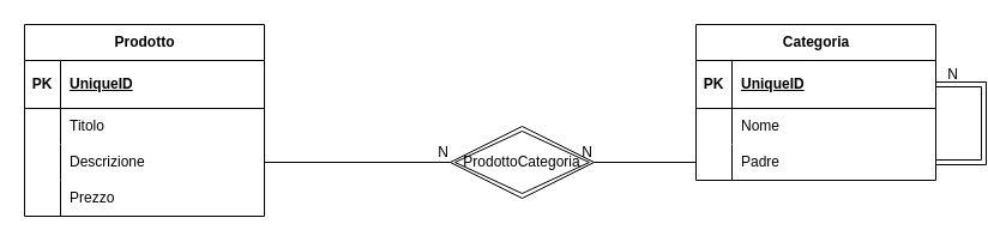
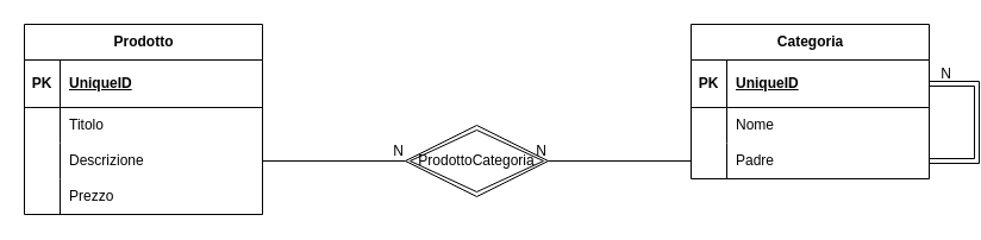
- <mxCell id="27" value="ProdottoCategoria" style="shape=rhombus;double=1;perimeter=rhombusPerimeter;whiteSpace=wrap;html=1;align=center;" vertex="1" parent="1"><mxGeometry x="375" y="105" width="120" height="60" as="geometry" /></mxCell>
+ <mxCell id="27" value="ProdottoCategoria" style="shape=rhombus;double=1;perimeter=rhombusPerimeter;whiteSpace=wrap;html=1;align=center;" vertex="1" parent="1"><mxGeometry x="340" y="105" width="120" height="60" as="geometry" /></mxCell>
